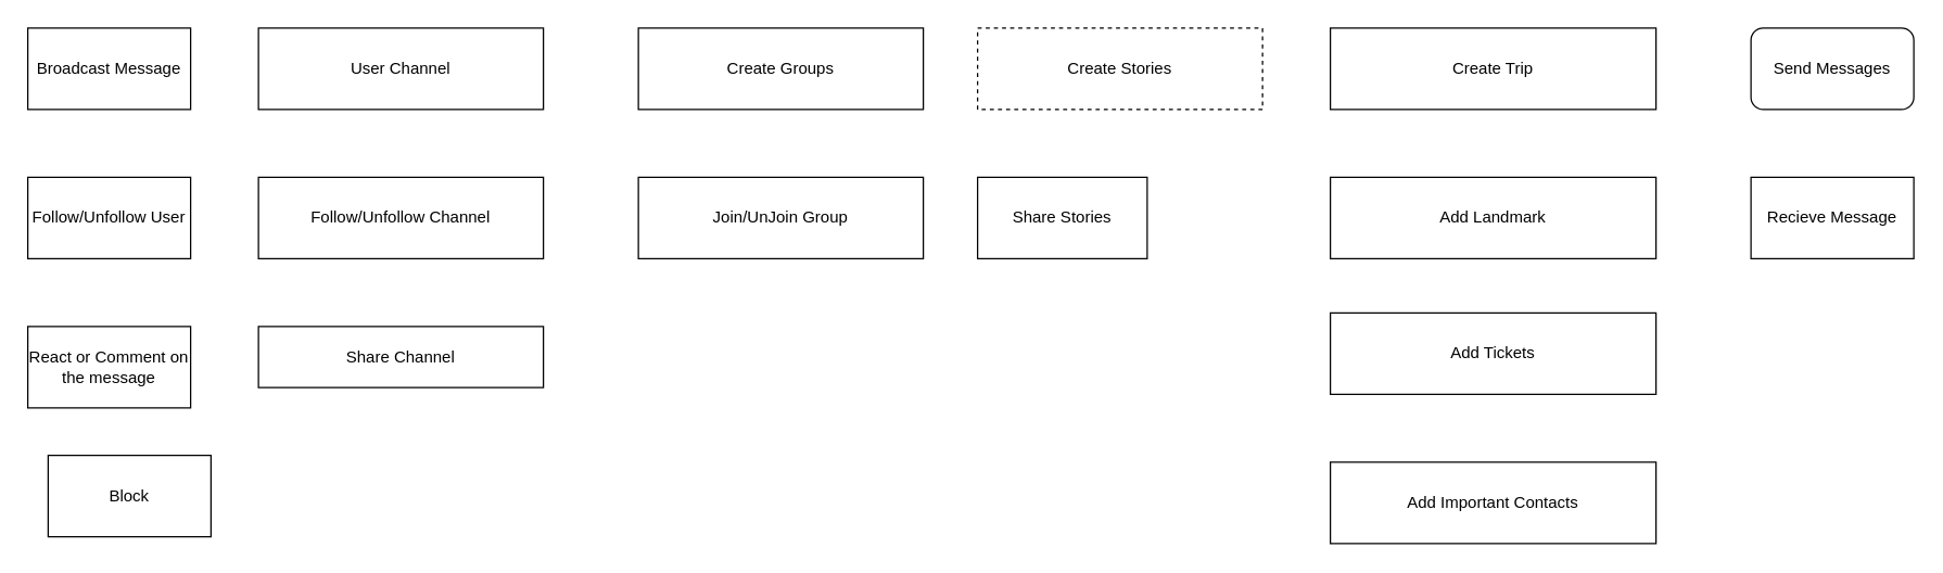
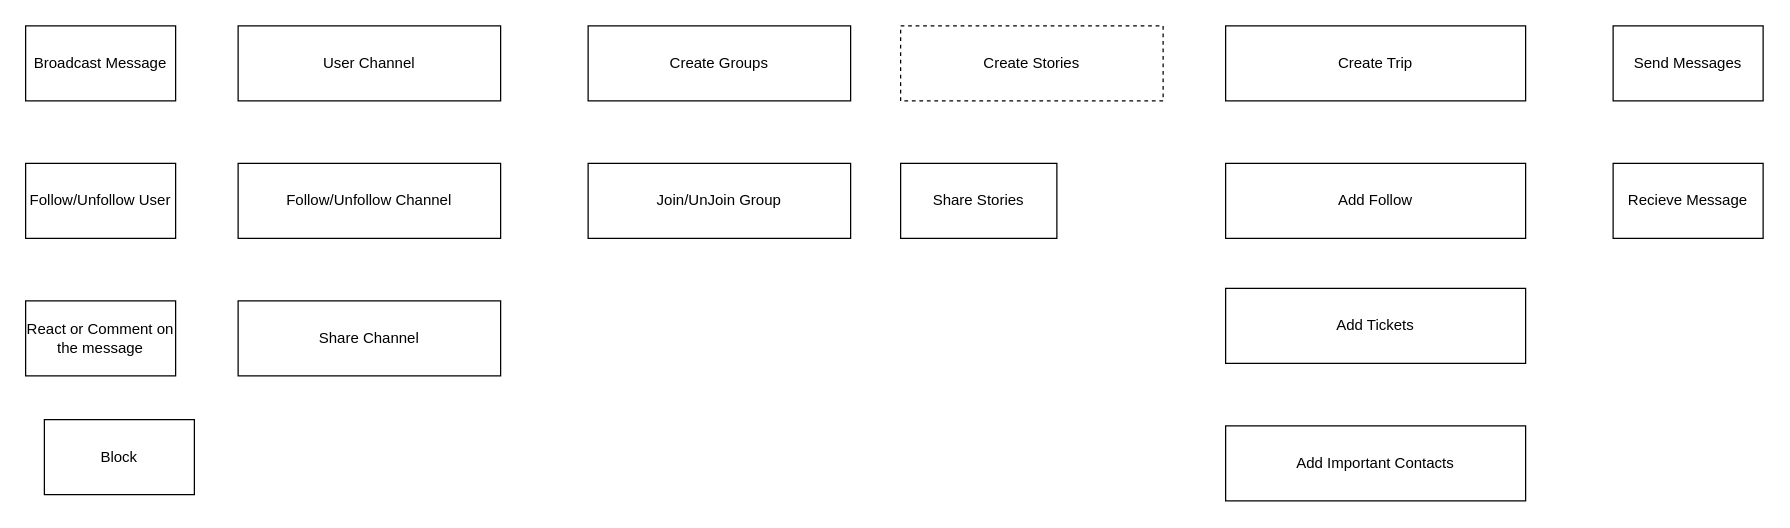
- <mxCell id="13" value="Send Messages" style="whiteSpace=wrap;html=1;rounded=1;" parent="1" vertex="1"><mxGeometry x="1290" y="20" width="120" height="60" as="geometry" /></mxCell>
+ <mxCell id="13" value="Send Messages" style="rounded=0;whiteSpace=wrap;html=1;" parent="1" vertex="1"><mxGeometry x="1290" y="20" width="120" height="60" as="geometry" /></mxCell>
- <mxCell id="10" value="Add Landmark" style="rounded=0;whiteSpace=wrap;html=1;" parent="1" vertex="1"><mxGeometry x="980" y="130" width="240" height="60" as="geometry" /></mxCell>
+ <mxCell id="10" value="Add Follow" style="rounded=0;whiteSpace=wrap;html=1;" parent="1" vertex="1"><mxGeometry x="980" y="130" width="240" height="60" as="geometry" /></mxCell>
- <mxCell id="7" value="Share Channel" style="rounded=0;whiteSpace=wrap;html=1;" parent="1" vertex="1"><mxGeometry x="190" y="240" width="210" height="45" as="geometry" /></mxCell>
+ <mxCell id="7" value="Share Channel" style="rounded=0;whiteSpace=wrap;html=1;" parent="1" vertex="1"><mxGeometry x="190" y="240" width="210" height="60" as="geometry" /></mxCell>
